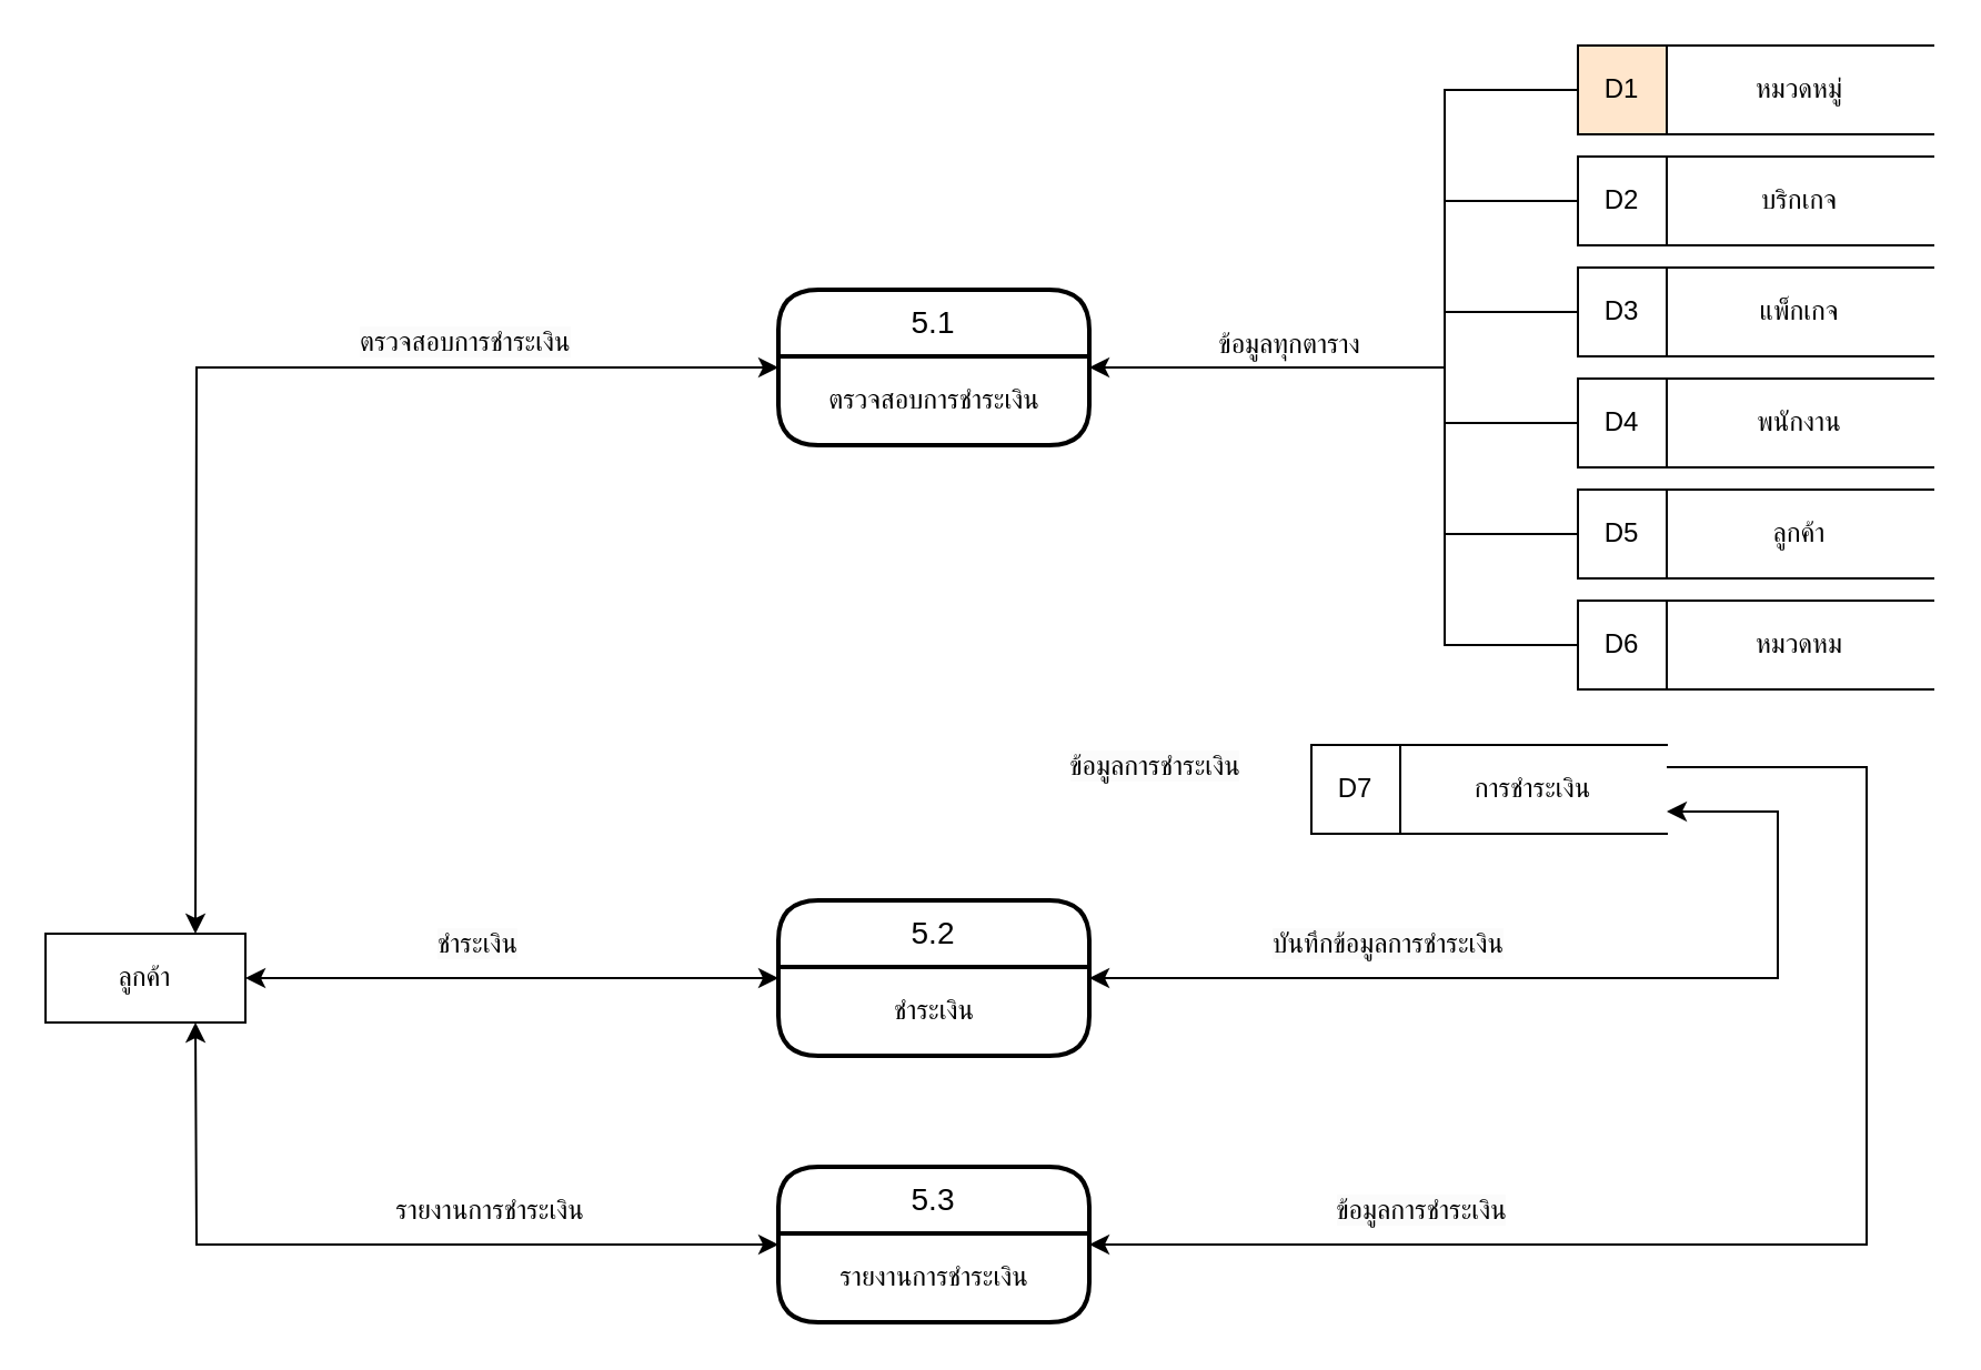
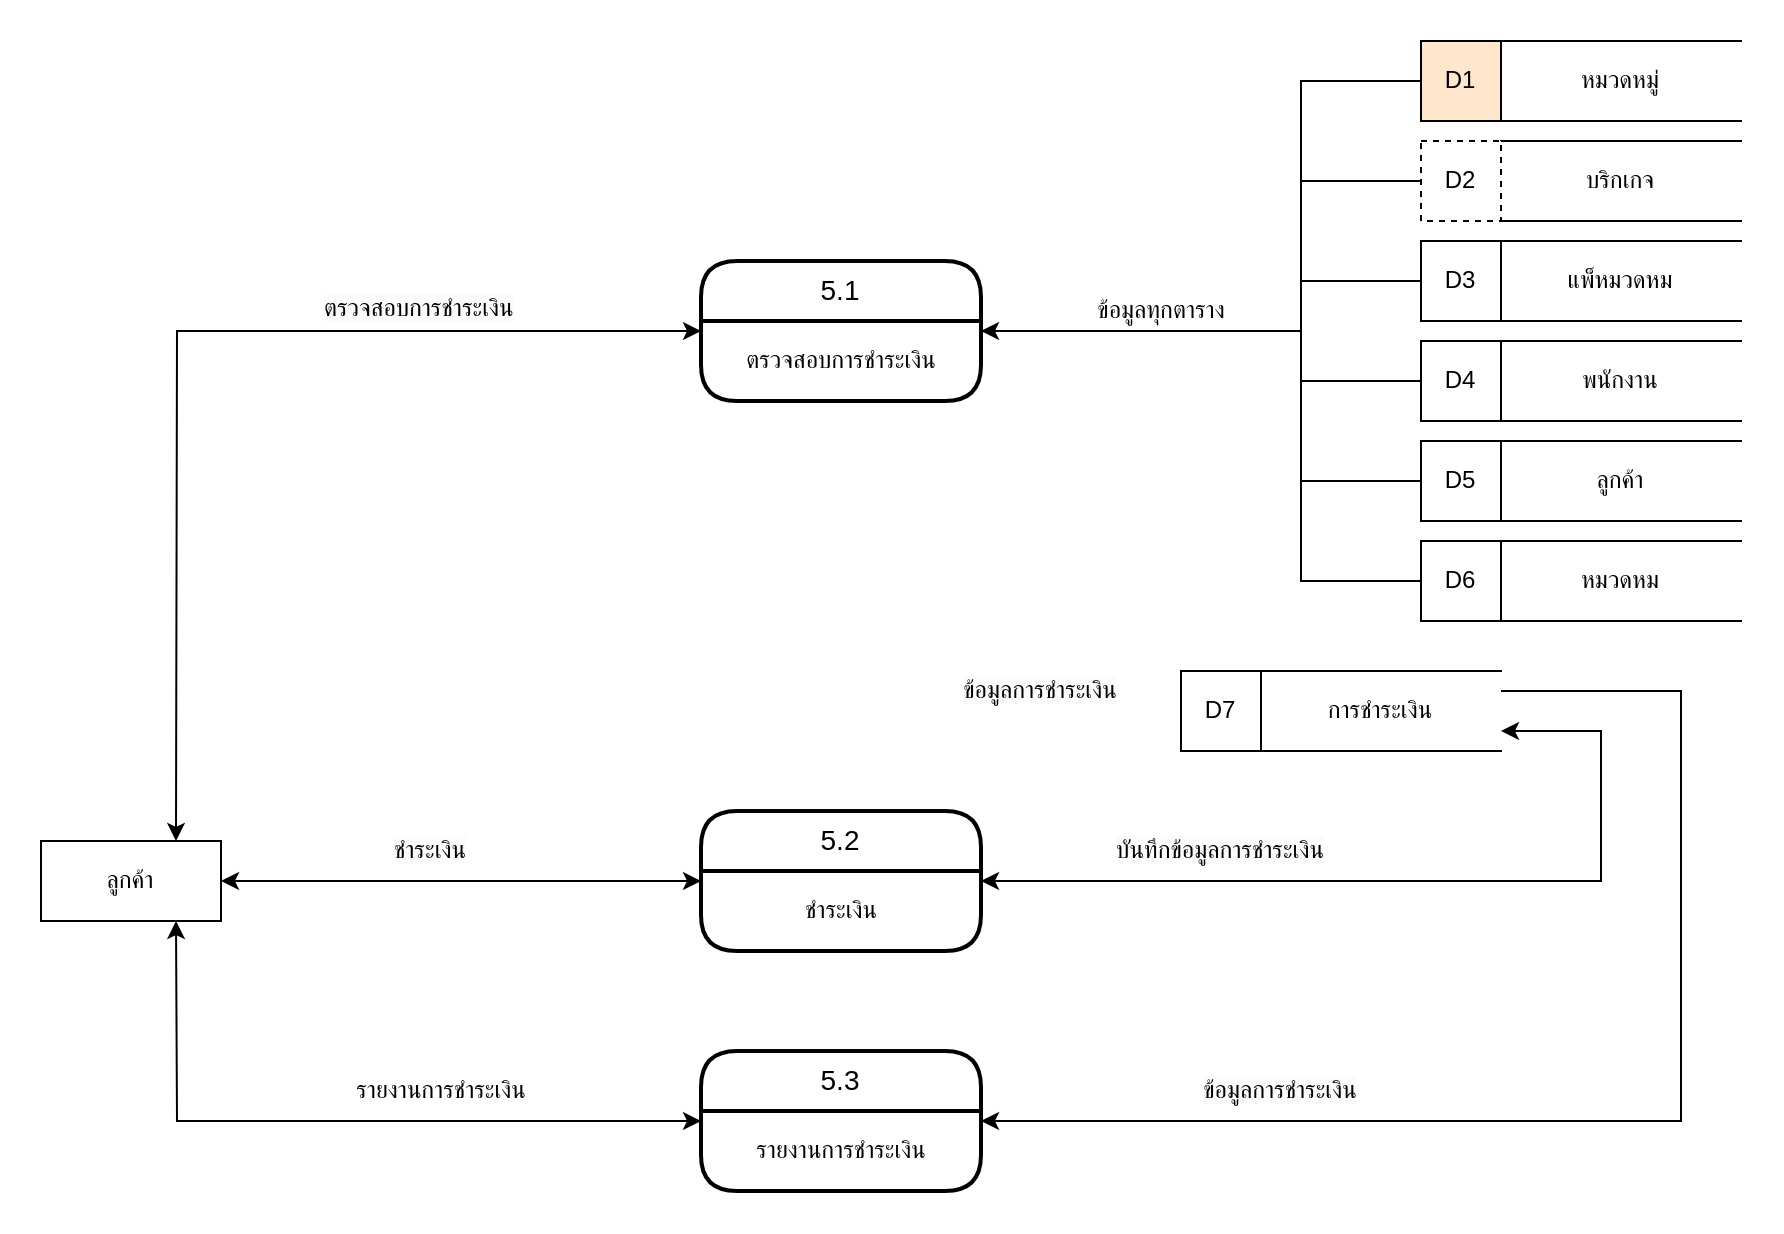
- <mxCell id="8" value="D2" style="rounded=0;whiteSpace=wrap;html=1;" vertex="1" parent="1"><mxGeometry x="710" y="70" width="40" height="40" as="geometry" /></mxCell>
+ <mxCell id="8" value="D2" style="rounded=0;whiteSpace=wrap;html=1;dashed=1;" vertex="1" parent="1"><mxGeometry x="710" y="70" width="40" height="40" as="geometry" /></mxCell>
- <mxCell id="9" value="แพ็กเกจ" style="shape=partialRectangle;whiteSpace=wrap;html=1;left=0;right=0;fillColor=none;" vertex="1" parent="1"><mxGeometry x="750" y="120" width="120" height="40" as="geometry" /></mxCell>
+ <mxCell id="9" value="แพ็หมวดหม" style="shape=partialRectangle;whiteSpace=wrap;html=1;left=0;right=0;fillColor=none;" vertex="1" parent="1"><mxGeometry x="750" y="120" width="120" height="40" as="geometry" /></mxCell>
- <mxCell id="32" value="&lt;span style=&quot;color: rgb(0, 0, 0); font-family: Helvetica; font-size: 12px; font-style: normal; font-variant-ligatures: normal; font-variant-caps: normal; font-weight: 400; letter-spacing: normal; orphans: 2; text-indent: 0px; text-transform: none; widows: 2; word-spacing: 0px; -webkit-text-stroke-width: 0px; white-space: normal; background-color: rgb(251, 251, 251); text-decoration-thickness: initial; text-decoration-style: initial; text-decoration-color: initial; float: none; display: inline !important;&quot;&gt;บันทึกข้อมูลการชำระเงิน&lt;/span&gt;" style="text;whiteSpace=wrap;html=1;verticalAlign=middle;align=center;" vertex="1" parent="1"><mxGeometry x="560" y="405" width="130" height="40" as="geometry" /></mxCell>
+ <mxCell id="32" value="&lt;span style=&quot;color: rgb(0, 0, 0); font-family: Helvetica; font-size: 12px; font-style: normal; font-variant-ligatures: normal; font-variant-caps: normal; font-weight: 400; letter-spacing: normal; orphans: 2; text-indent: 0px; text-transform: none; widows: 2; word-spacing: 0px; -webkit-text-stroke-width: 0px; white-space: normal; background-color: rgb(251, 251, 251); text-decoration-thickness: initial; text-decoration-style: initial; text-decoration-color: initial; float: none; display: inline !important;&quot;&gt;บันทึกข้อมูลการชำระเงิน&lt;/span&gt;" style="text;whiteSpace=wrap;html=1;verticalAlign=middle;align=center;" vertex="1" parent="1"><mxGeometry x="545" y="405" width="130" height="40" as="geometry" /></mxCell>
